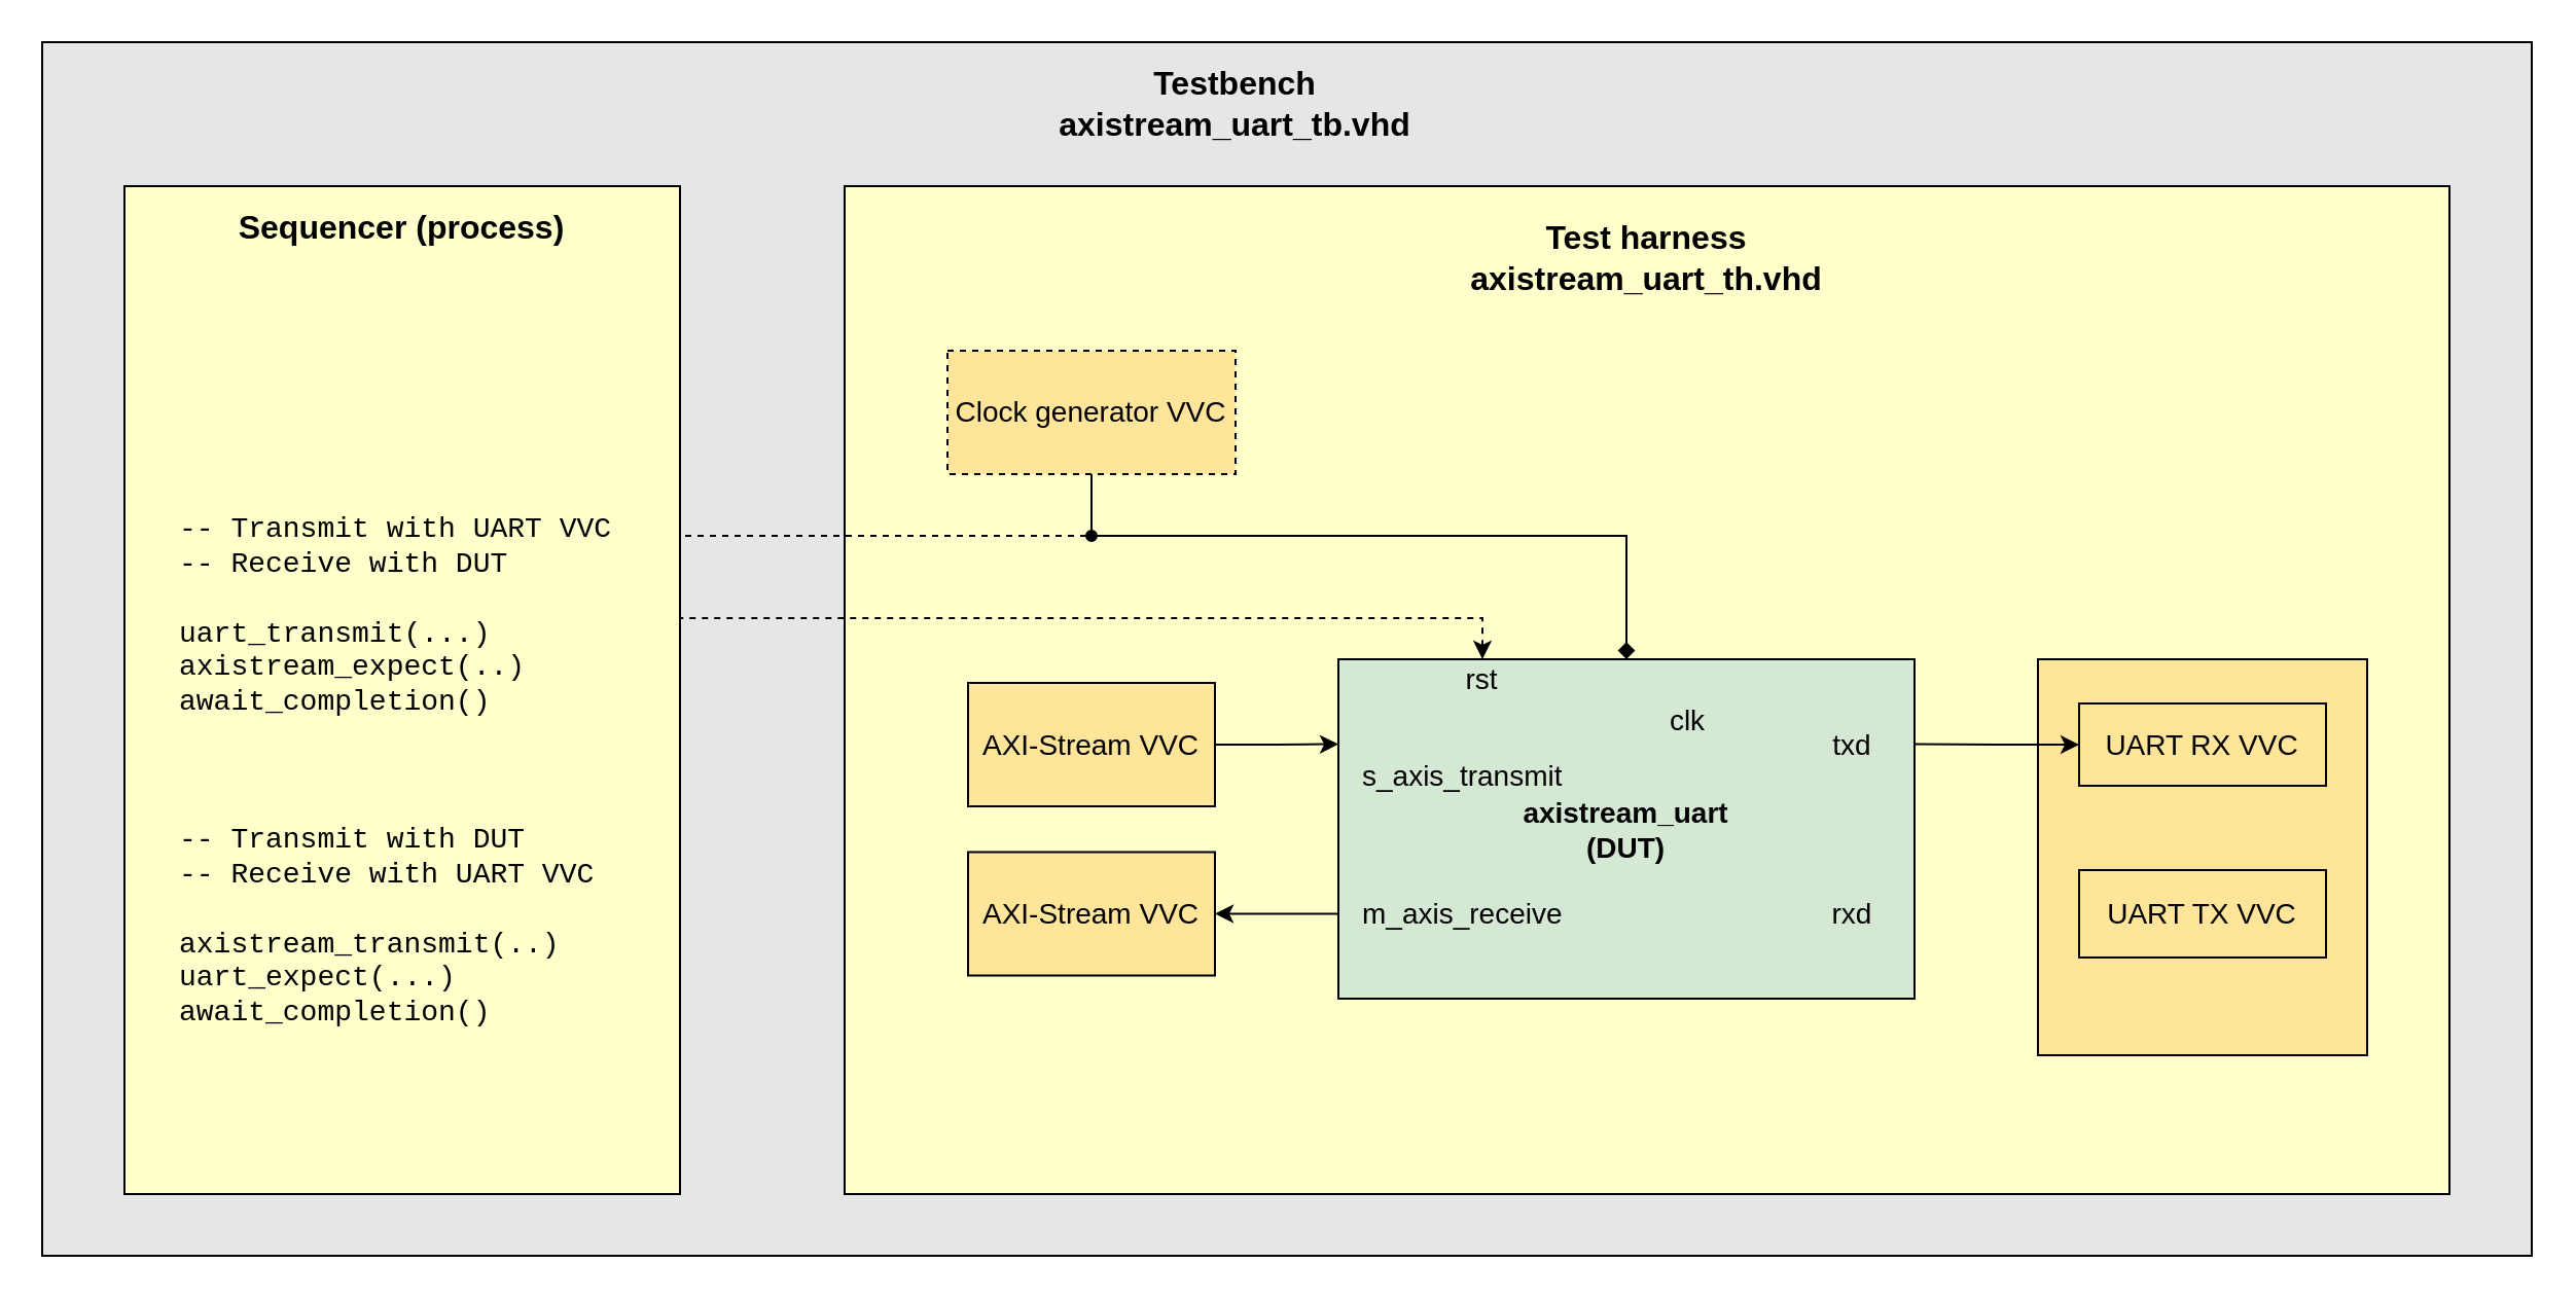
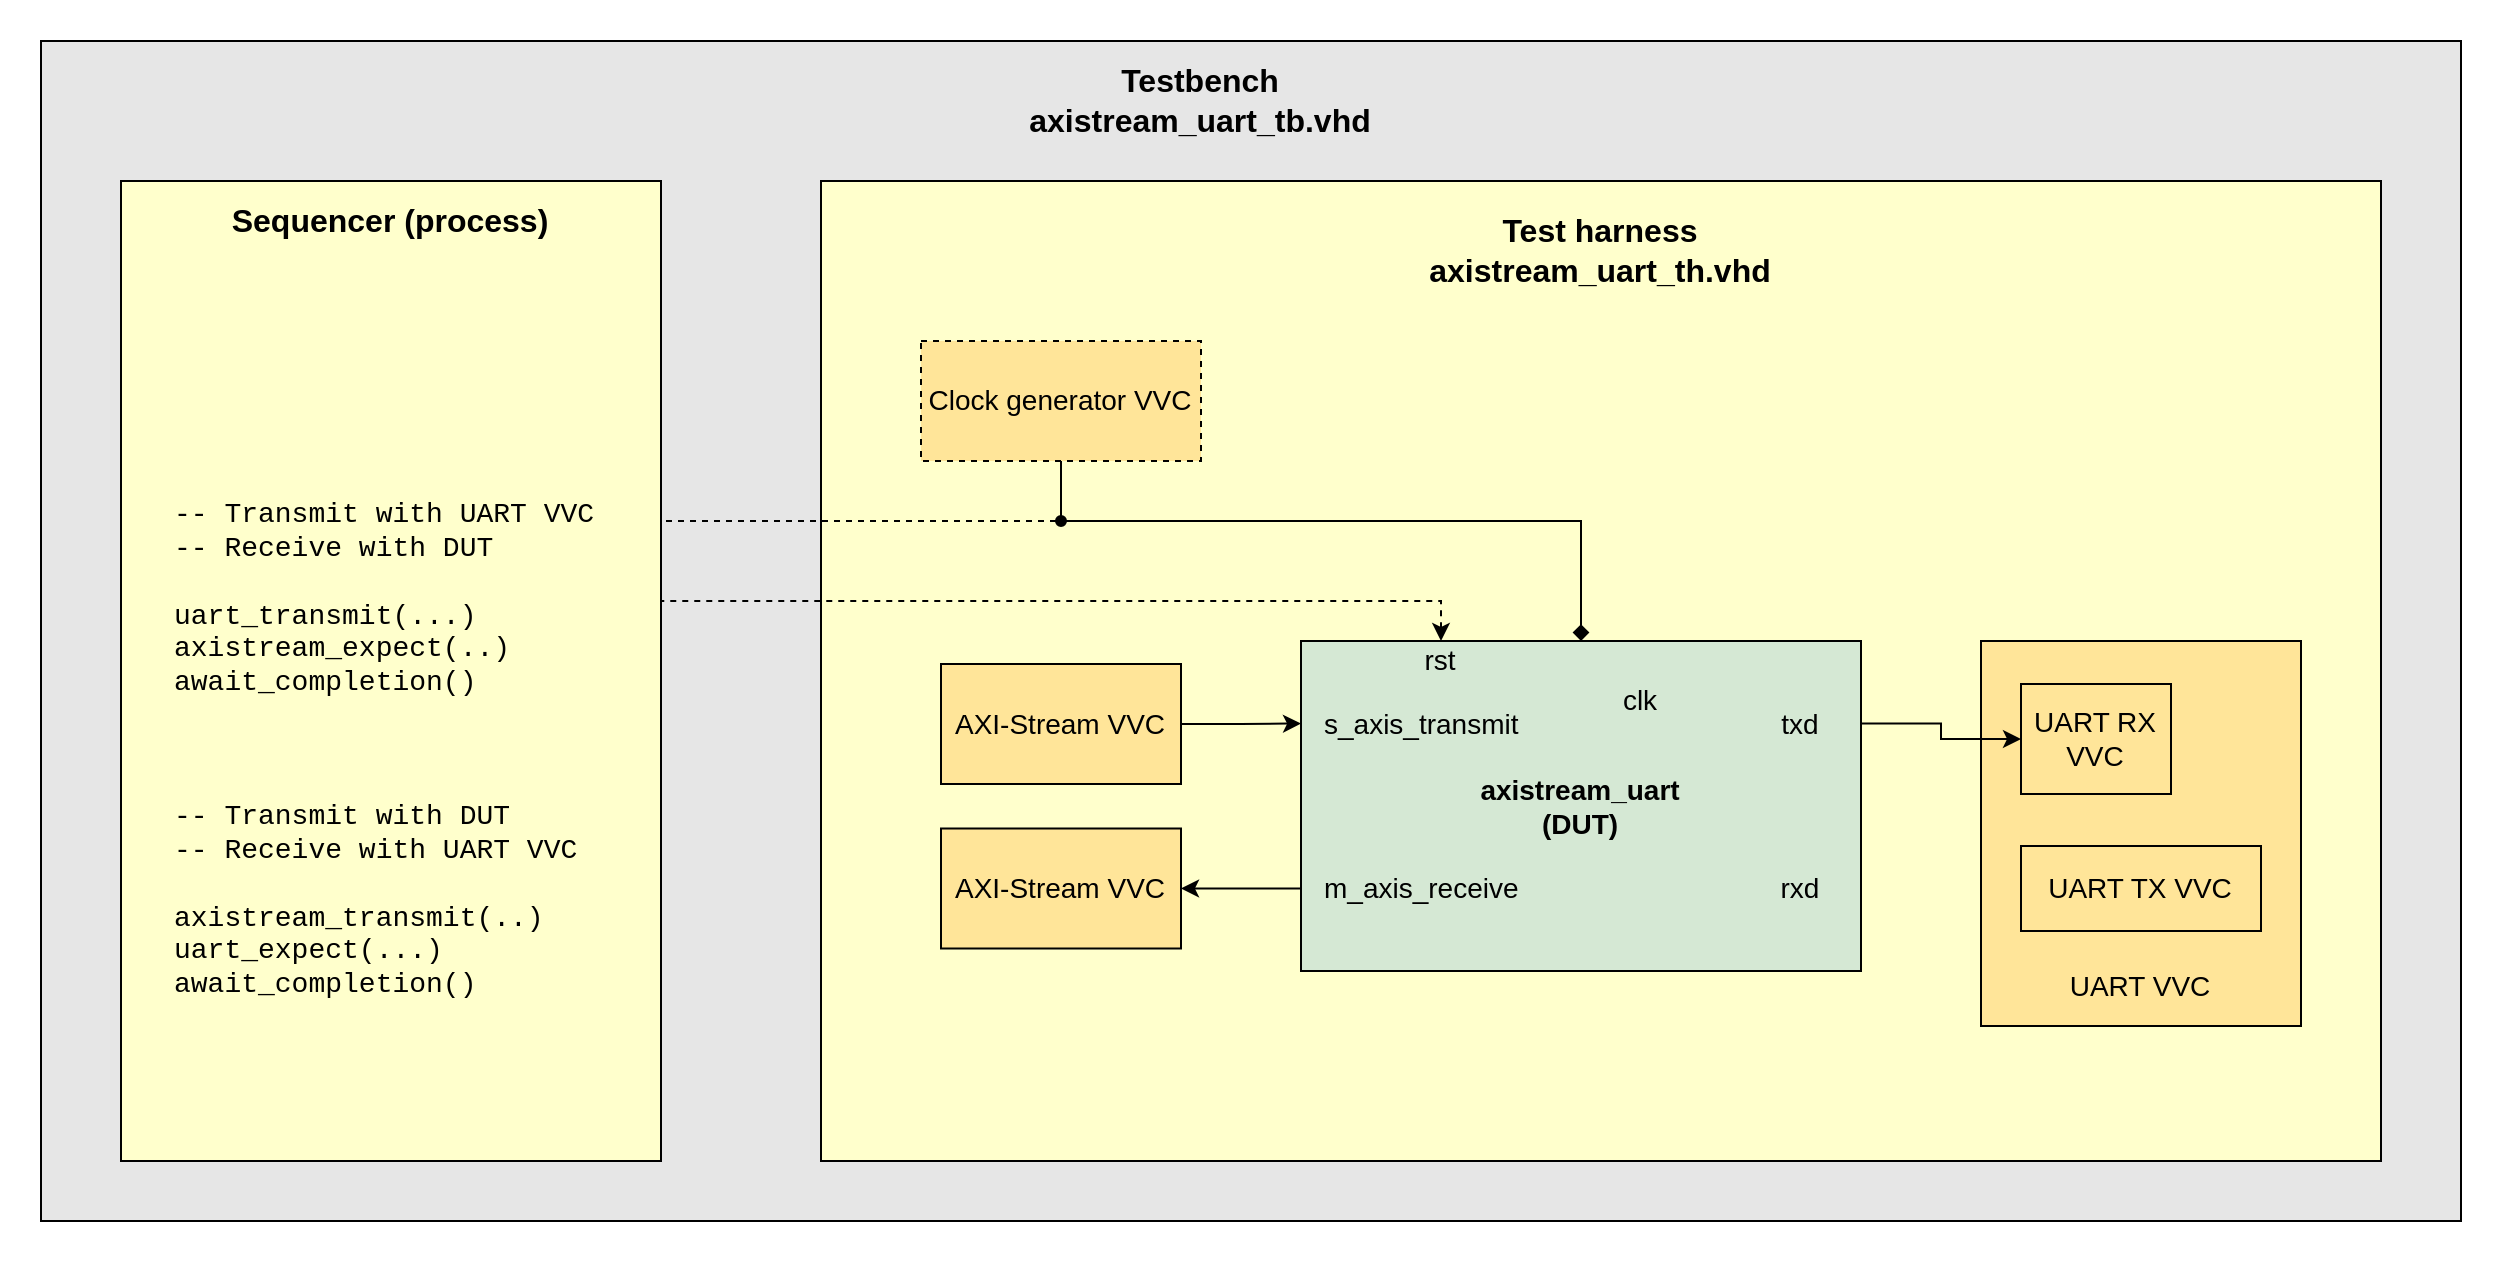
- <mxCell id="15" value="UART RX VVC" style="rounded=0;whiteSpace=wrap;html=1;fillColor=#FFE599;fontSize=14;" parent="1" vertex="1"><mxGeometry x="1010" y="341.5" width="120" height="40" as="geometry" /></mxCell>
+ <mxCell id="15" value="UART RX VVC" style="rounded=0;whiteSpace=wrap;html=1;fillColor=#FFE599;fontSize=14;" parent="1" vertex="1"><mxGeometry x="1010" y="341.5" width="75" height="55" as="geometry" /></mxCell>
- <mxCell id="13" value="s_axis_transmit" style="text;html=1;strokeColor=none;fillColor=none;align=left;verticalAlign=middle;whiteSpace=wrap;rounded=0;fontSize=14;" parent="1" vertex="1"><mxGeometry x="660" y="366.5" width="120" height="20" as="geometry" /></mxCell>
+ <mxCell id="13" value="s_axis_transmit" style="text;html=1;strokeColor=none;fillColor=none;align=left;verticalAlign=middle;whiteSpace=wrap;rounded=0;fontSize=14;" parent="1" vertex="1"><mxGeometry x="660" y="351.5" width="120" height="20" as="geometry" /></mxCell>
+ <mxCell id="19" value="UART VVC" style="text;html=1;strokeColor=none;fillColor=none;align=center;verticalAlign=middle;whiteSpace=wrap;rounded=0;fontSize=14;" parent="1" vertex="1"><mxGeometry x="1030" y="482.5" width="80" height="20" as="geometry" /></mxCell>
